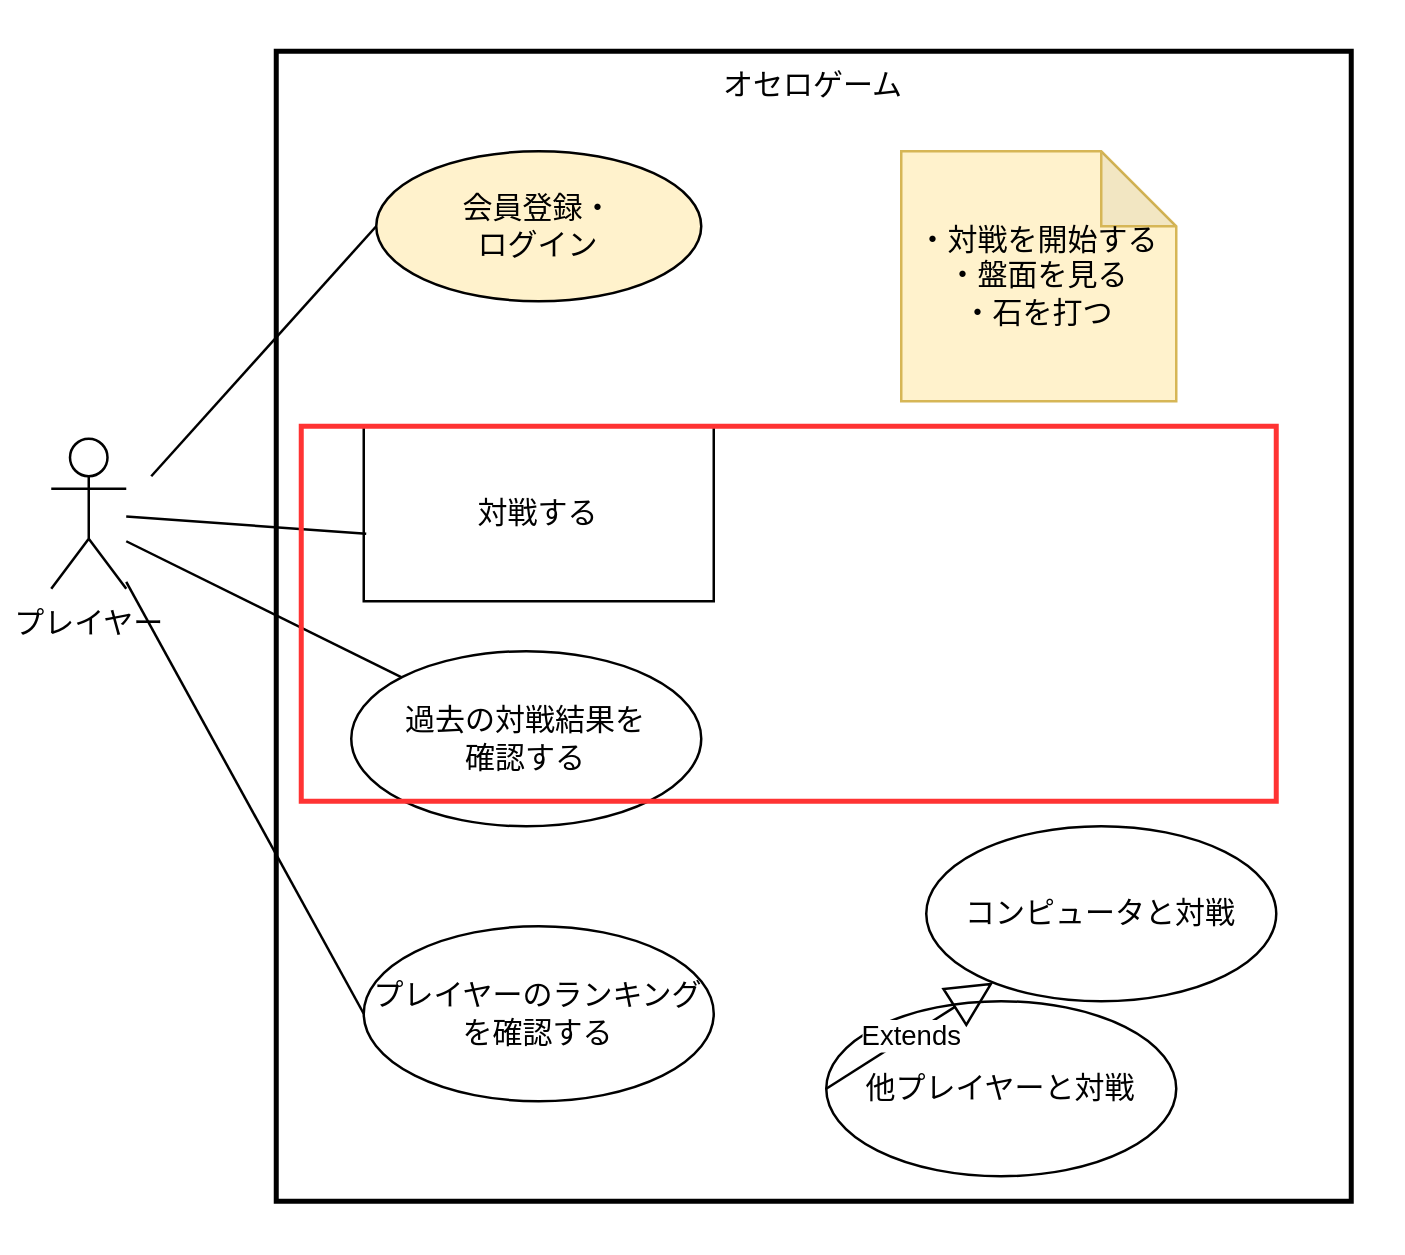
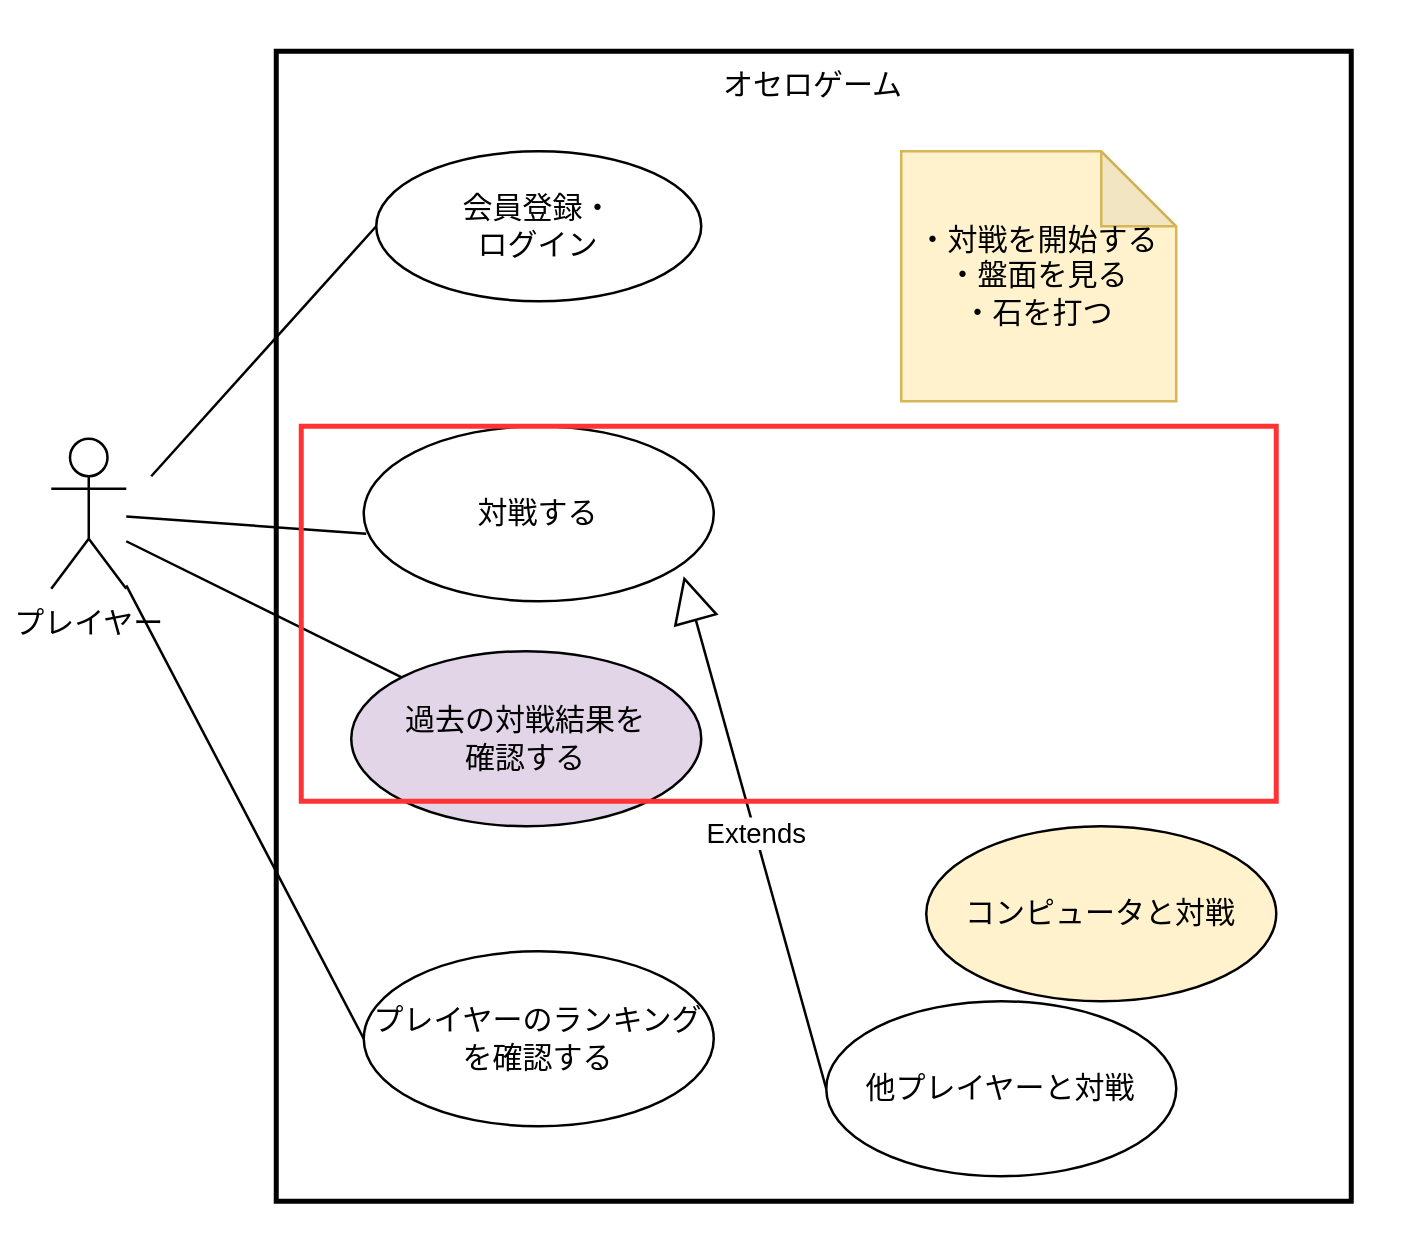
- <mxCell id="12" value="会員登録・&lt;br&gt;ログイン" style="ellipse;whiteSpace=wrap;html=1;strokeColor=#000000;fillColor=#fff2cc;" vertex="1" parent="1"><mxGeometry x="150" y="60" width="130" height="60" as="geometry" /></mxCell>
+ <mxCell id="12" value="会員登録・&lt;br&gt;ログイン" style="ellipse;whiteSpace=wrap;html=1;strokeColor=#000000;" vertex="1" parent="1"><mxGeometry x="150" y="60" width="130" height="60" as="geometry" /></mxCell>
- <mxCell id="4" value="対戦する" style="whiteSpace=wrap;html=1;strokeColor=#000000;rounded=0;" vertex="1" parent="1"><mxGeometry x="145" y="170" width="140" height="70" as="geometry" /></mxCell>
+ <mxCell id="4" value="対戦する" style="ellipse;whiteSpace=wrap;html=1;strokeColor=#000000;" vertex="1" parent="1"><mxGeometry x="145" y="170" width="140" height="70" as="geometry" /></mxCell>
- <mxCell id="7" value="過去の対戦結果を&lt;br&gt;確認する" style="ellipse;whiteSpace=wrap;html=1;strokeColor=#000000;" vertex="1" parent="1"><mxGeometry x="140" y="260" width="140" height="70" as="geometry" /></mxCell>
+ <mxCell id="7" value="過去の対戦結果を&lt;br&gt;確認する" style="ellipse;whiteSpace=wrap;html=1;strokeColor=#000000;fillColor=#e1d5e7;" vertex="1" parent="1"><mxGeometry x="140" y="260" width="140" height="70" as="geometry" /></mxCell>
- <mxCell id="9" value="コンピュータと対戦" style="ellipse;whiteSpace=wrap;html=1;strokeColor=#000000;" vertex="1" parent="1"><mxGeometry x="370" y="330" width="140" height="70" as="geometry" /></mxCell>
+ <mxCell id="9" value="コンピュータと対戦" style="ellipse;whiteSpace=wrap;html=1;strokeColor=#000000;fillColor=#fff2cc;" vertex="1" parent="1"><mxGeometry x="370" y="330" width="140" height="70" as="geometry" /></mxCell>
- <mxCell id="14" value="プレイヤーのランキング&lt;br&gt;を確認する" style="ellipse;whiteSpace=wrap;html=1;strokeColor=#000000;" vertex="1" parent="1"><mxGeometry x="145" y="370" width="140" height="70" as="geometry" /></mxCell>
+ <mxCell id="14" value="プレイヤーのランキング&lt;br&gt;を確認する" style="ellipse;whiteSpace=wrap;html=1;strokeColor=#000000;" vertex="1" parent="1"><mxGeometry x="145" y="380" width="140" height="70" as="geometry" /></mxCell>
- <mxCell id="11" value="Extends" style="endArrow=block;endSize=16;endFill=0;html=1;exitX=0;exitY=0.5;exitDx=0;exitDy=0;" edge="1" parent="1" source="10" target="9"><mxGeometry width="160" relative="1" as="geometry"><mxPoint x="360" y="315" as="sourcePoint" /><mxPoint x="280" y="229" as="targetPoint" /></mxGeometry></mxCell>
+ <mxCell id="11" value="Extends" style="endArrow=block;endSize=16;endFill=0;html=1;exitX=0;exitY=0.5;exitDx=0;exitDy=0;entryX=0.914;entryY=0.857;entryDx=0;entryDy=0;entryPerimeter=0;" edge="1" parent="1" source="10" target="4"><mxGeometry width="160" relative="1" as="geometry"><mxPoint x="360" y="315" as="sourcePoint" /><mxPoint x="280" y="229" as="targetPoint" /></mxGeometry></mxCell>
